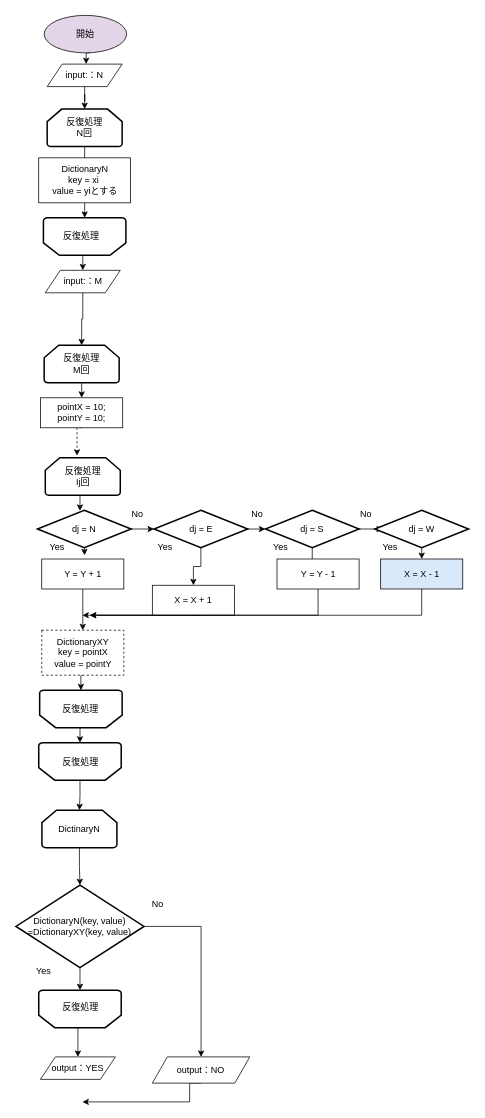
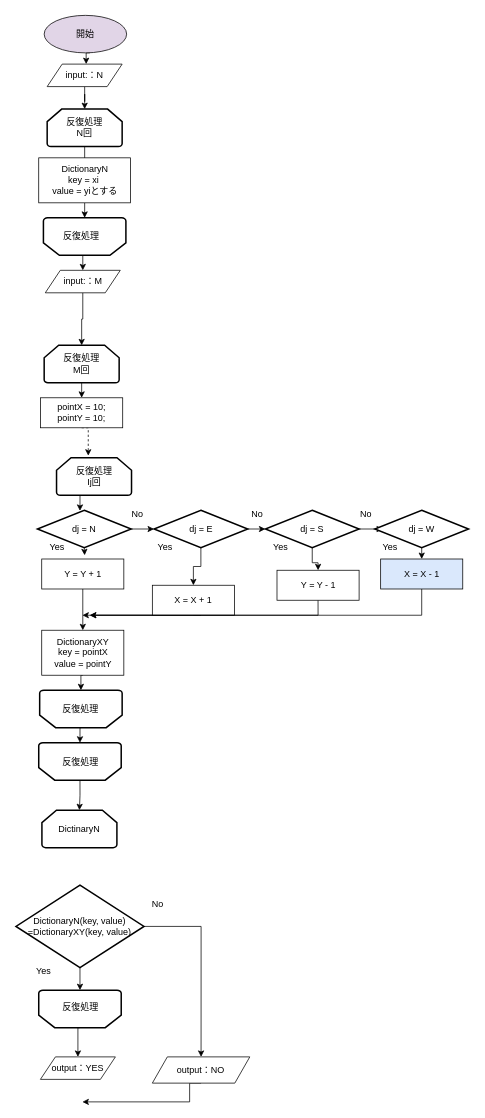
- <mxCell id="23" value="反復処理&lt;br&gt;Ij回" style="strokeWidth=2;html=1;shape=mxgraph.flowchart.loop_limit;whiteSpace=wrap;" vertex="1" parent="1"><mxGeometry x="59.5" y="610" width="100" height="50" as="geometry" /></mxCell>
+ <mxCell id="23" value="反復処理&lt;br&gt;Ij回" style="strokeWidth=2;html=1;shape=mxgraph.flowchart.loop_limit;whiteSpace=wrap;" vertex="1" parent="1"><mxGeometry x="74.5" y="610" width="100" height="50" as="geometry" /></mxCell>
- <mxCell id="47" value="Y = Y - 1" style="rounded=0;whiteSpace=wrap;html=1;" vertex="1" parent="1"><mxGeometry x="368.5" y="745" width="109.5" height="40" as="geometry" /></mxCell>
+ <mxCell id="47" value="Y = Y - 1" style="rounded=0;whiteSpace=wrap;html=1;" vertex="1" parent="1"><mxGeometry x="368.5" y="760" width="109.5" height="40" as="geometry" /></mxCell>
- <mxCell id="28" value="DictionaryXY&lt;br&gt;key = pointX&lt;br&gt;value = pointY" style="rounded=0;whiteSpace=wrap;html=1;dashed=1;" vertex="1" parent="1"><mxGeometry x="54.75" y="840" width="109.5" height="60" as="geometry" /></mxCell>
+ <mxCell id="28" value="DictionaryXY&lt;br&gt;key = pointX&lt;br&gt;value = pointY" style="rounded=0;whiteSpace=wrap;html=1;" vertex="1" parent="1"><mxGeometry x="54.75" y="840" width="109.5" height="60" as="geometry" /></mxCell>
- <mxCell id="55" style="edgeStyle=orthogonalEdgeStyle;rounded=0;orthogonalLoop=1;jettySize=auto;html=1;exitX=0.5;exitY=1;exitDx=0;exitDy=0;exitPerimeter=0;entryX=0.5;entryY=0;entryDx=0;entryDy=0;entryPerimeter=0;" edge="1" parent="1" source="56" target="62"><mxGeometry relative="1" as="geometry" /></mxCell>
